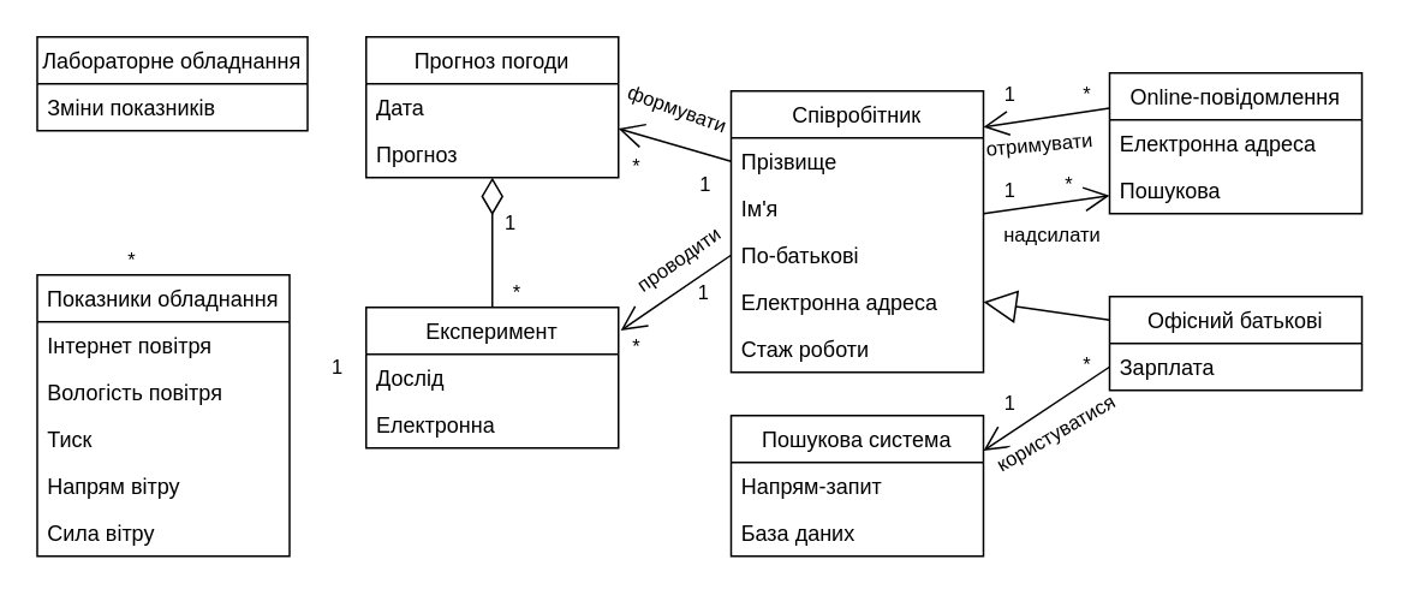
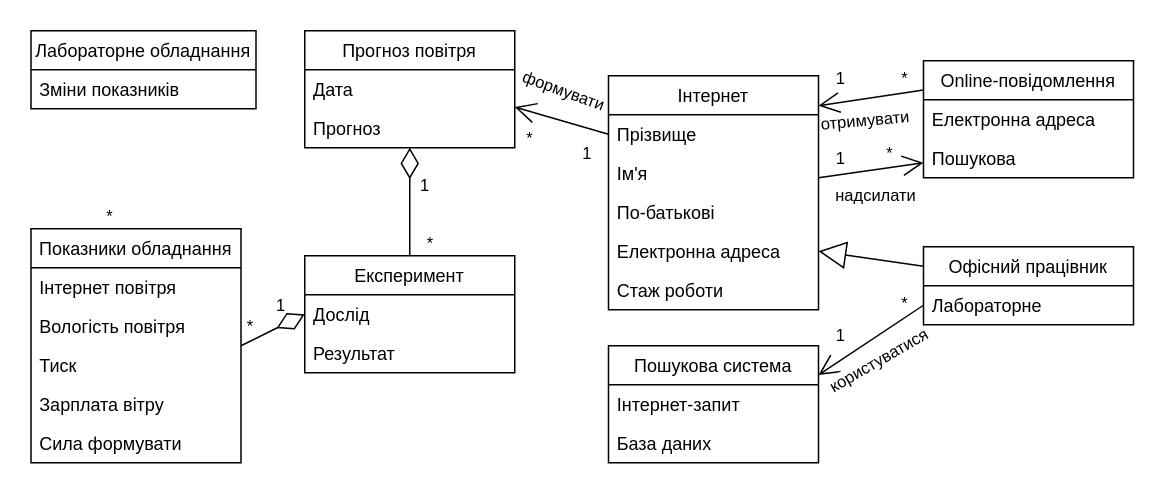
- <mxCell id="14" value="Прогноз погоди" style="swimlane;fontStyle=0;childLayout=stackLayout;horizontal=1;startSize=26;fillColor=none;horizontalStack=0;resizeParent=1;resizeParentMax=0;resizeLast=0;collapsible=1;marginBottom=0;" vertex="1" parent="1"><mxGeometry x="202.5" y="20" width="140" height="78" as="geometry" /></mxCell>
+ <mxCell id="14" value="Прогноз повітря" style="swimlane;fontStyle=0;childLayout=stackLayout;horizontal=1;startSize=26;fillColor=none;horizontalStack=0;resizeParent=1;resizeParentMax=0;resizeLast=0;collapsible=1;marginBottom=0;" vertex="1" parent="1"><mxGeometry x="202.5" y="20" width="140" height="78" as="geometry" /></mxCell>
- <mxCell id="2" value="Співробітник" style="swimlane;fontStyle=0;childLayout=stackLayout;horizontal=1;startSize=26;fillColor=none;horizontalStack=0;resizeParent=1;resizeParentMax=0;resizeLast=0;collapsible=1;marginBottom=0;" vertex="1" parent="1"><mxGeometry x="405" y="50" width="140" height="156" as="geometry" /></mxCell>
+ <mxCell id="2" value="Інтернет" style="swimlane;fontStyle=0;childLayout=stackLayout;horizontal=1;startSize=26;fillColor=none;horizontalStack=0;resizeParent=1;resizeParentMax=0;resizeLast=0;collapsible=1;marginBottom=0;" vertex="1" parent="1"><mxGeometry x="405" y="50" width="140" height="156" as="geometry" /></mxCell>
- <mxCell id="37" value="" style="endArrow=none;html=1;startSize=12;startArrow=open;startFill=0;exitX=1.009;exitY=0.164;exitDx=0;exitDy=0;exitPerimeter=0;entryX=0;entryY=0.5;entryDx=0;entryDy=0;" edge="1" parent="1" source="17" target="5"><mxGeometry relative="1" as="geometry"><mxPoint x="405" y="146" as="sourcePoint" /><mxPoint x="395" y="120" as="targetPoint" /></mxGeometry></mxCell>
- <mxCell id="38" value="1" style="edgeLabel;resizable=0;html=1;align=left;verticalAlign=bottom;" connectable="0" vertex="1" parent="37"><mxGeometry x="-1" relative="1" as="geometry"><mxPoint x="41" y="-13" as="offset" /></mxGeometry></mxCell>
- <mxCell id="39" value="*" style="edgeLabel;resizable=0;html=1;align=right;verticalAlign=bottom;" connectable="0" vertex="1" parent="37"><mxGeometry x="1" relative="1" as="geometry"><mxPoint x="-50" y="59" as="offset" /></mxGeometry></mxCell>
- <mxCell id="40" value="проводити" style="edgeLabel;html=1;align=center;verticalAlign=middle;resizable=0;points=[];rotation=-35;" vertex="1" connectable="0" parent="37"><mxGeometry x="0.17" y="2" relative="1" as="geometry"><mxPoint x="-3" y="-13" as="offset" /></mxGeometry></mxCell>
- <mxCell id="20" value="Офісний батькові" style="swimlane;fontStyle=0;childLayout=stackLayout;horizontal=1;startSize=26;fillColor=none;horizontalStack=0;resizeParent=1;resizeParentMax=0;resizeLast=0;collapsible=1;marginBottom=0;" vertex="1" parent="1"><mxGeometry x="615" y="164" width="140" height="52" as="geometry" /></mxCell>
+ <mxCell id="20" value="Офісний працівник" style="swimlane;fontStyle=0;childLayout=stackLayout;horizontal=1;startSize=26;fillColor=none;horizontalStack=0;resizeParent=1;resizeParentMax=0;resizeLast=0;collapsible=1;marginBottom=0;" vertex="1" parent="1"><mxGeometry x="615" y="164" width="140" height="52" as="geometry" /></mxCell>
- <mxCell id="21" value="Зарплата" style="text;strokeColor=none;fillColor=none;align=left;verticalAlign=top;spacingLeft=4;spacingRight=4;overflow=hidden;rotatable=0;points=[[0,0.5],[1,0.5]];portConstraint=eastwest;" vertex="1" parent="20"><mxGeometry y="26" width="140" height="26" as="geometry" /></mxCell>
+ <mxCell id="21" value="Лабораторне" style="text;strokeColor=none;fillColor=none;align=left;verticalAlign=top;spacingLeft=4;spacingRight=4;overflow=hidden;rotatable=0;points=[[0,0.5],[1,0.5]];portConstraint=eastwest;" vertex="1" parent="20"><mxGeometry y="26" width="140" height="26" as="geometry" /></mxCell>
+ <mxCell id="31" value="" style="endArrow=none;html=1;endSize=12;startArrow=diamondThin;startSize=18;startFill=0;exitX=0;exitY=0.5;exitDx=0;exitDy=0;entryX=1;entryY=0.5;entryDx=0;entryDy=0;" edge="1" parent="1" source="18" target="8"><mxGeometry relative="1" as="geometry"><mxPoint x="57.07" y="336" as="sourcePoint" /><mxPoint x="57.07" y="206" as="targetPoint" /></mxGeometry></mxCell>
+ <mxCell id="32" value="*" style="edgeLabel;html=1;align=center;verticalAlign=middle;resizable=0;points=[];" vertex="1" connectable="0" parent="31"><mxGeometry x="0.764" y="5" relative="1" as="geometry"><mxPoint x="-2" y="-16" as="offset" /></mxGeometry></mxCell>
- <mxCell id="19" value="Електронна" style="text;strokeColor=none;fillColor=none;align=left;verticalAlign=top;spacingLeft=4;spacingRight=4;overflow=hidden;rotatable=0;points=[[0,0.5],[1,0.5]];portConstraint=eastwest;" parent="17" vertex="1"><mxGeometry y="52" width="140" height="26" as="geometry" /></mxCell>
+ <mxCell id="19" value="Результат" style="text;strokeColor=none;fillColor=none;align=left;verticalAlign=top;spacingLeft=4;spacingRight=4;overflow=hidden;rotatable=0;points=[[0,0.5],[1,0.5]];portConstraint=eastwest;" parent="17" vertex="1"><mxGeometry y="52" width="140" height="26" as="geometry" /></mxCell>
- <mxCell id="12" value="Напрям вітру" style="text;strokeColor=none;fillColor=none;align=left;verticalAlign=top;spacingLeft=4;spacingRight=4;overflow=hidden;rotatable=0;points=[[0,0.5],[1,0.5]];portConstraint=eastwest;" vertex="1" parent="8"><mxGeometry y="104" width="140" height="26" as="geometry" /></mxCell>
+ <mxCell id="12" value="Зарплата вітру" style="text;strokeColor=none;fillColor=none;align=left;verticalAlign=top;spacingLeft=4;spacingRight=4;overflow=hidden;rotatable=0;points=[[0,0.5],[1,0.5]];portConstraint=eastwest;" vertex="1" parent="8"><mxGeometry y="104" width="140" height="26" as="geometry" /></mxCell>
- <mxCell id="23" value="Напрям-запит" style="text;strokeColor=none;fillColor=none;align=left;verticalAlign=top;spacingLeft=4;spacingRight=4;overflow=hidden;rotatable=0;points=[[0,0.5],[1,0.5]];portConstraint=eastwest;" vertex="1" parent="22"><mxGeometry y="26" width="140" height="26" as="geometry" /></mxCell>
+ <mxCell id="23" value="Інтернет-запит" style="text;strokeColor=none;fillColor=none;align=left;verticalAlign=top;spacingLeft=4;spacingRight=4;overflow=hidden;rotatable=0;points=[[0,0.5],[1,0.5]];portConstraint=eastwest;" vertex="1" parent="22"><mxGeometry y="26" width="140" height="26" as="geometry" /></mxCell>
- <mxCell id="13" value="Сила вітру" style="text;strokeColor=none;fillColor=none;align=left;verticalAlign=top;spacingLeft=4;spacingRight=4;overflow=hidden;rotatable=0;points=[[0,0.5],[1,0.5]];portConstraint=eastwest;" vertex="1" parent="8"><mxGeometry y="130" width="140" height="26" as="geometry" /></mxCell>
+ <mxCell id="13" value="Сила формувати" style="text;strokeColor=none;fillColor=none;align=left;verticalAlign=top;spacingLeft=4;spacingRight=4;overflow=hidden;rotatable=0;points=[[0,0.5],[1,0.5]];portConstraint=eastwest;" vertex="1" parent="8"><mxGeometry y="130" width="140" height="26" as="geometry" /></mxCell>
